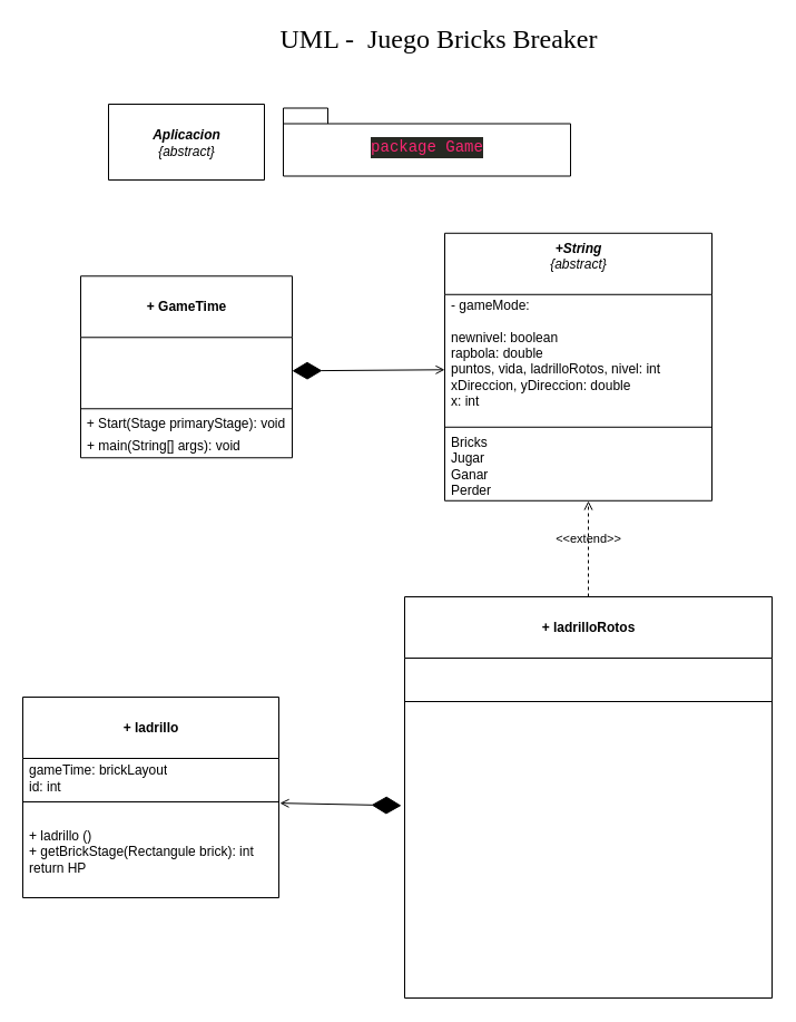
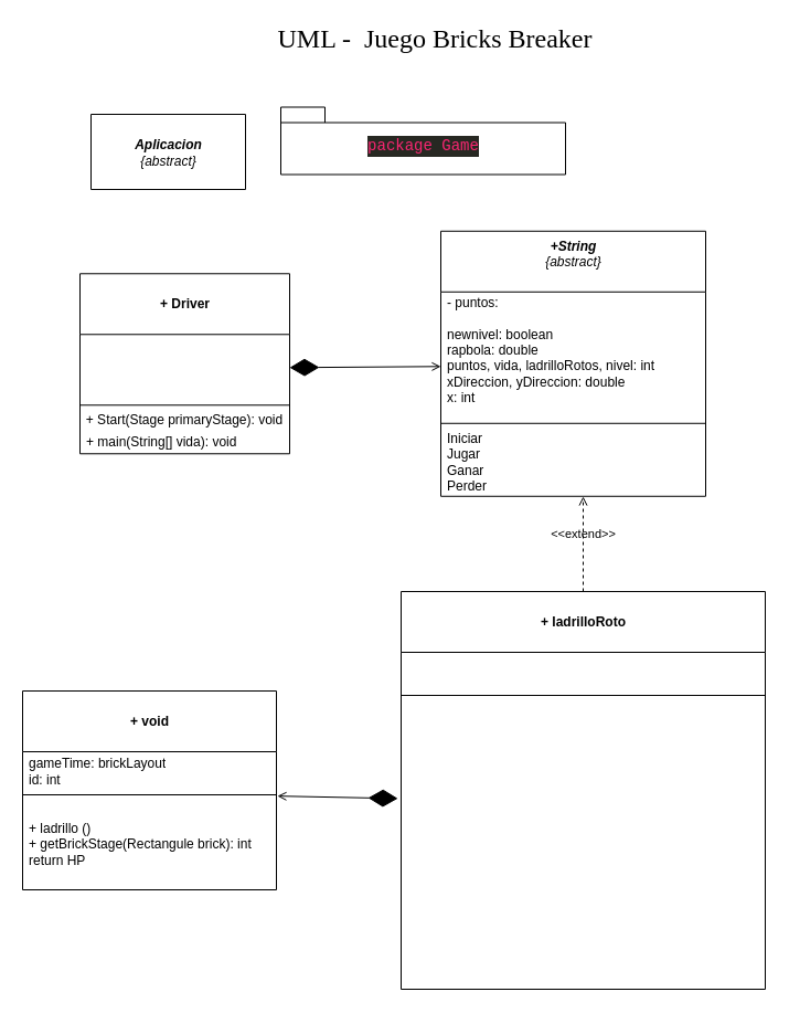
- <mxCell id="2" value="&lt;i&gt;&lt;br&gt;&lt;b&gt;Aplicacion&lt;/b&gt;&lt;br&gt;{abstract}&lt;/i&gt;" style="swimlane;fontStyle=0;align=center;verticalAlign=top;childLayout=stackLayout;horizontal=1;startSize=70;horizontalStack=0;resizeParent=1;resizeParentMax=0;resizeLast=0;collapsible=0;marginBottom=0;html=1;" parent="1" vertex="1"><mxGeometry x="97" y="93" width="140" height="68" as="geometry" /></mxCell>
+ <mxCell id="2" value="&lt;i&gt;&lt;br&gt;&lt;b&gt;Aplicacion&lt;/b&gt;&lt;br&gt;{abstract}&lt;/i&gt;" style="swimlane;fontStyle=0;align=center;verticalAlign=top;childLayout=stackLayout;horizontal=1;startSize=70;horizontalStack=0;resizeParent=1;resizeParentMax=0;resizeLast=0;collapsible=0;marginBottom=0;html=1;" parent="1" vertex="1"><mxGeometry x="82" y="103" width="140" height="68" as="geometry" /></mxCell>
- <mxCell id="4" value="&lt;br&gt;&lt;b&gt;+ GameTime&lt;/b&gt;&lt;br&gt;" style="swimlane;fontStyle=0;align=center;verticalAlign=top;childLayout=stackLayout;horizontal=1;startSize=55;horizontalStack=0;resizeParent=1;resizeParentMax=0;resizeLast=0;collapsible=0;marginBottom=0;html=1;" parent="1" vertex="1"><mxGeometry x="72" y="247.27" width="190" height="163" as="geometry" /></mxCell>
+ <mxCell id="4" value="&lt;br&gt;&lt;b&gt;+ Driver&lt;/b&gt;&lt;br&gt;" style="swimlane;fontStyle=0;align=center;verticalAlign=top;childLayout=stackLayout;horizontal=1;startSize=55;horizontalStack=0;resizeParent=1;resizeParentMax=0;resizeLast=0;collapsible=0;marginBottom=0;html=1;" parent="1" vertex="1"><mxGeometry x="72" y="247.27" width="190" height="163" as="geometry" /></mxCell>
- <mxCell id="16" value="- gameMode:&amp;nbsp;" style="text;html=1;strokeColor=none;fillColor=none;align=left;verticalAlign=middle;spacingLeft=4;spacingRight=4;overflow=hidden;rotatable=0;points=[[0,0.5],[1,0.5]];portConstraint=eastwest;" parent="15" vertex="1"><mxGeometry y="55" width="240" height="20" as="geometry" /></mxCell>
+ <mxCell id="16" value="- puntos:&amp;nbsp;" style="text;html=1;strokeColor=none;fillColor=none;align=left;verticalAlign=middle;spacingLeft=4;spacingRight=4;overflow=hidden;rotatable=0;points=[[0,0.5],[1,0.5]];portConstraint=eastwest;" parent="15" vertex="1"><mxGeometry y="55" width="240" height="20" as="geometry" /></mxCell>
- <mxCell id="10" value="+ main(String[] args): void" style="text;html=1;strokeColor=none;fillColor=none;align=left;verticalAlign=middle;spacingLeft=4;spacingRight=4;overflow=hidden;rotatable=0;points=[[0,0.5],[1,0.5]];portConstraint=eastwest;" parent="4" vertex="1"><mxGeometry y="143" width="190" height="20" as="geometry" /></mxCell>
+ <mxCell id="10" value="+ main(String[] vida): void" style="text;html=1;strokeColor=none;fillColor=none;align=left;verticalAlign=middle;spacingLeft=4;spacingRight=4;overflow=hidden;rotatable=0;points=[[0,0.5],[1,0.5]];portConstraint=eastwest;" parent="4" vertex="1"><mxGeometry y="143" width="190" height="20" as="geometry" /></mxCell>
- <mxCell id="19" value="Bricks&lt;br&gt;Jugar&lt;br&gt;Ganar&lt;br&gt;Perder" style="text;html=1;strokeColor=none;fillColor=none;align=left;verticalAlign=middle;spacingLeft=4;spacingRight=4;overflow=hidden;rotatable=0;points=[[0,0.5],[1,0.5]];portConstraint=eastwest;" parent="15" vertex="1"><mxGeometry y="178" width="240" height="62" as="geometry" /></mxCell>
+ <mxCell id="19" value="Iniciar&lt;br&gt;Jugar&lt;br&gt;Ganar&lt;br&gt;Perder" style="text;html=1;strokeColor=none;fillColor=none;align=left;verticalAlign=middle;spacingLeft=4;spacingRight=4;overflow=hidden;rotatable=0;points=[[0,0.5],[1,0.5]];portConstraint=eastwest;" parent="15" vertex="1"><mxGeometry y="178" width="240" height="62" as="geometry" /></mxCell>
- <mxCell id="20" value="&lt;br&gt;&lt;b&gt;+ ladrilloRotos&lt;/b&gt;" style="swimlane;fontStyle=0;align=center;verticalAlign=top;childLayout=stackLayout;horizontal=1;startSize=55;horizontalStack=0;resizeParent=1;resizeParentMax=0;resizeLast=0;collapsible=0;marginBottom=0;html=1;" parent="1" vertex="1"><mxGeometry x="363" y="535" width="330" height="360" as="geometry" /></mxCell>
+ <mxCell id="20" value="&lt;br&gt;&lt;b&gt;+ ladrilloRoto&lt;/b&gt;" style="swimlane;fontStyle=0;align=center;verticalAlign=top;childLayout=stackLayout;horizontal=1;startSize=55;horizontalStack=0;resizeParent=1;resizeParentMax=0;resizeLast=0;collapsible=0;marginBottom=0;html=1;" parent="1" vertex="1"><mxGeometry x="363" y="535" width="330" height="360" as="geometry" /></mxCell>
- <mxCell id="11" value="&lt;br&gt;&lt;b&gt;+ ladrillo&lt;/b&gt;" style="swimlane;fontStyle=0;align=center;verticalAlign=top;childLayout=stackLayout;horizontal=1;startSize=55;horizontalStack=0;resizeParent=1;resizeParentMax=0;resizeLast=0;collapsible=0;marginBottom=0;html=1;" parent="1" vertex="1"><mxGeometry y="625" width="230" height="180" as="geometry" x="20" /></mxCell>
+ <mxCell id="11" value="&lt;br&gt;&lt;b&gt;+ void&lt;/b&gt;" style="swimlane;fontStyle=0;align=center;verticalAlign=top;childLayout=stackLayout;horizontal=1;startSize=55;horizontalStack=0;resizeParent=1;resizeParentMax=0;resizeLast=0;collapsible=0;marginBottom=0;html=1;" parent="1" vertex="1"><mxGeometry y="625" width="230" height="180" as="geometry" x="20" /></mxCell>
